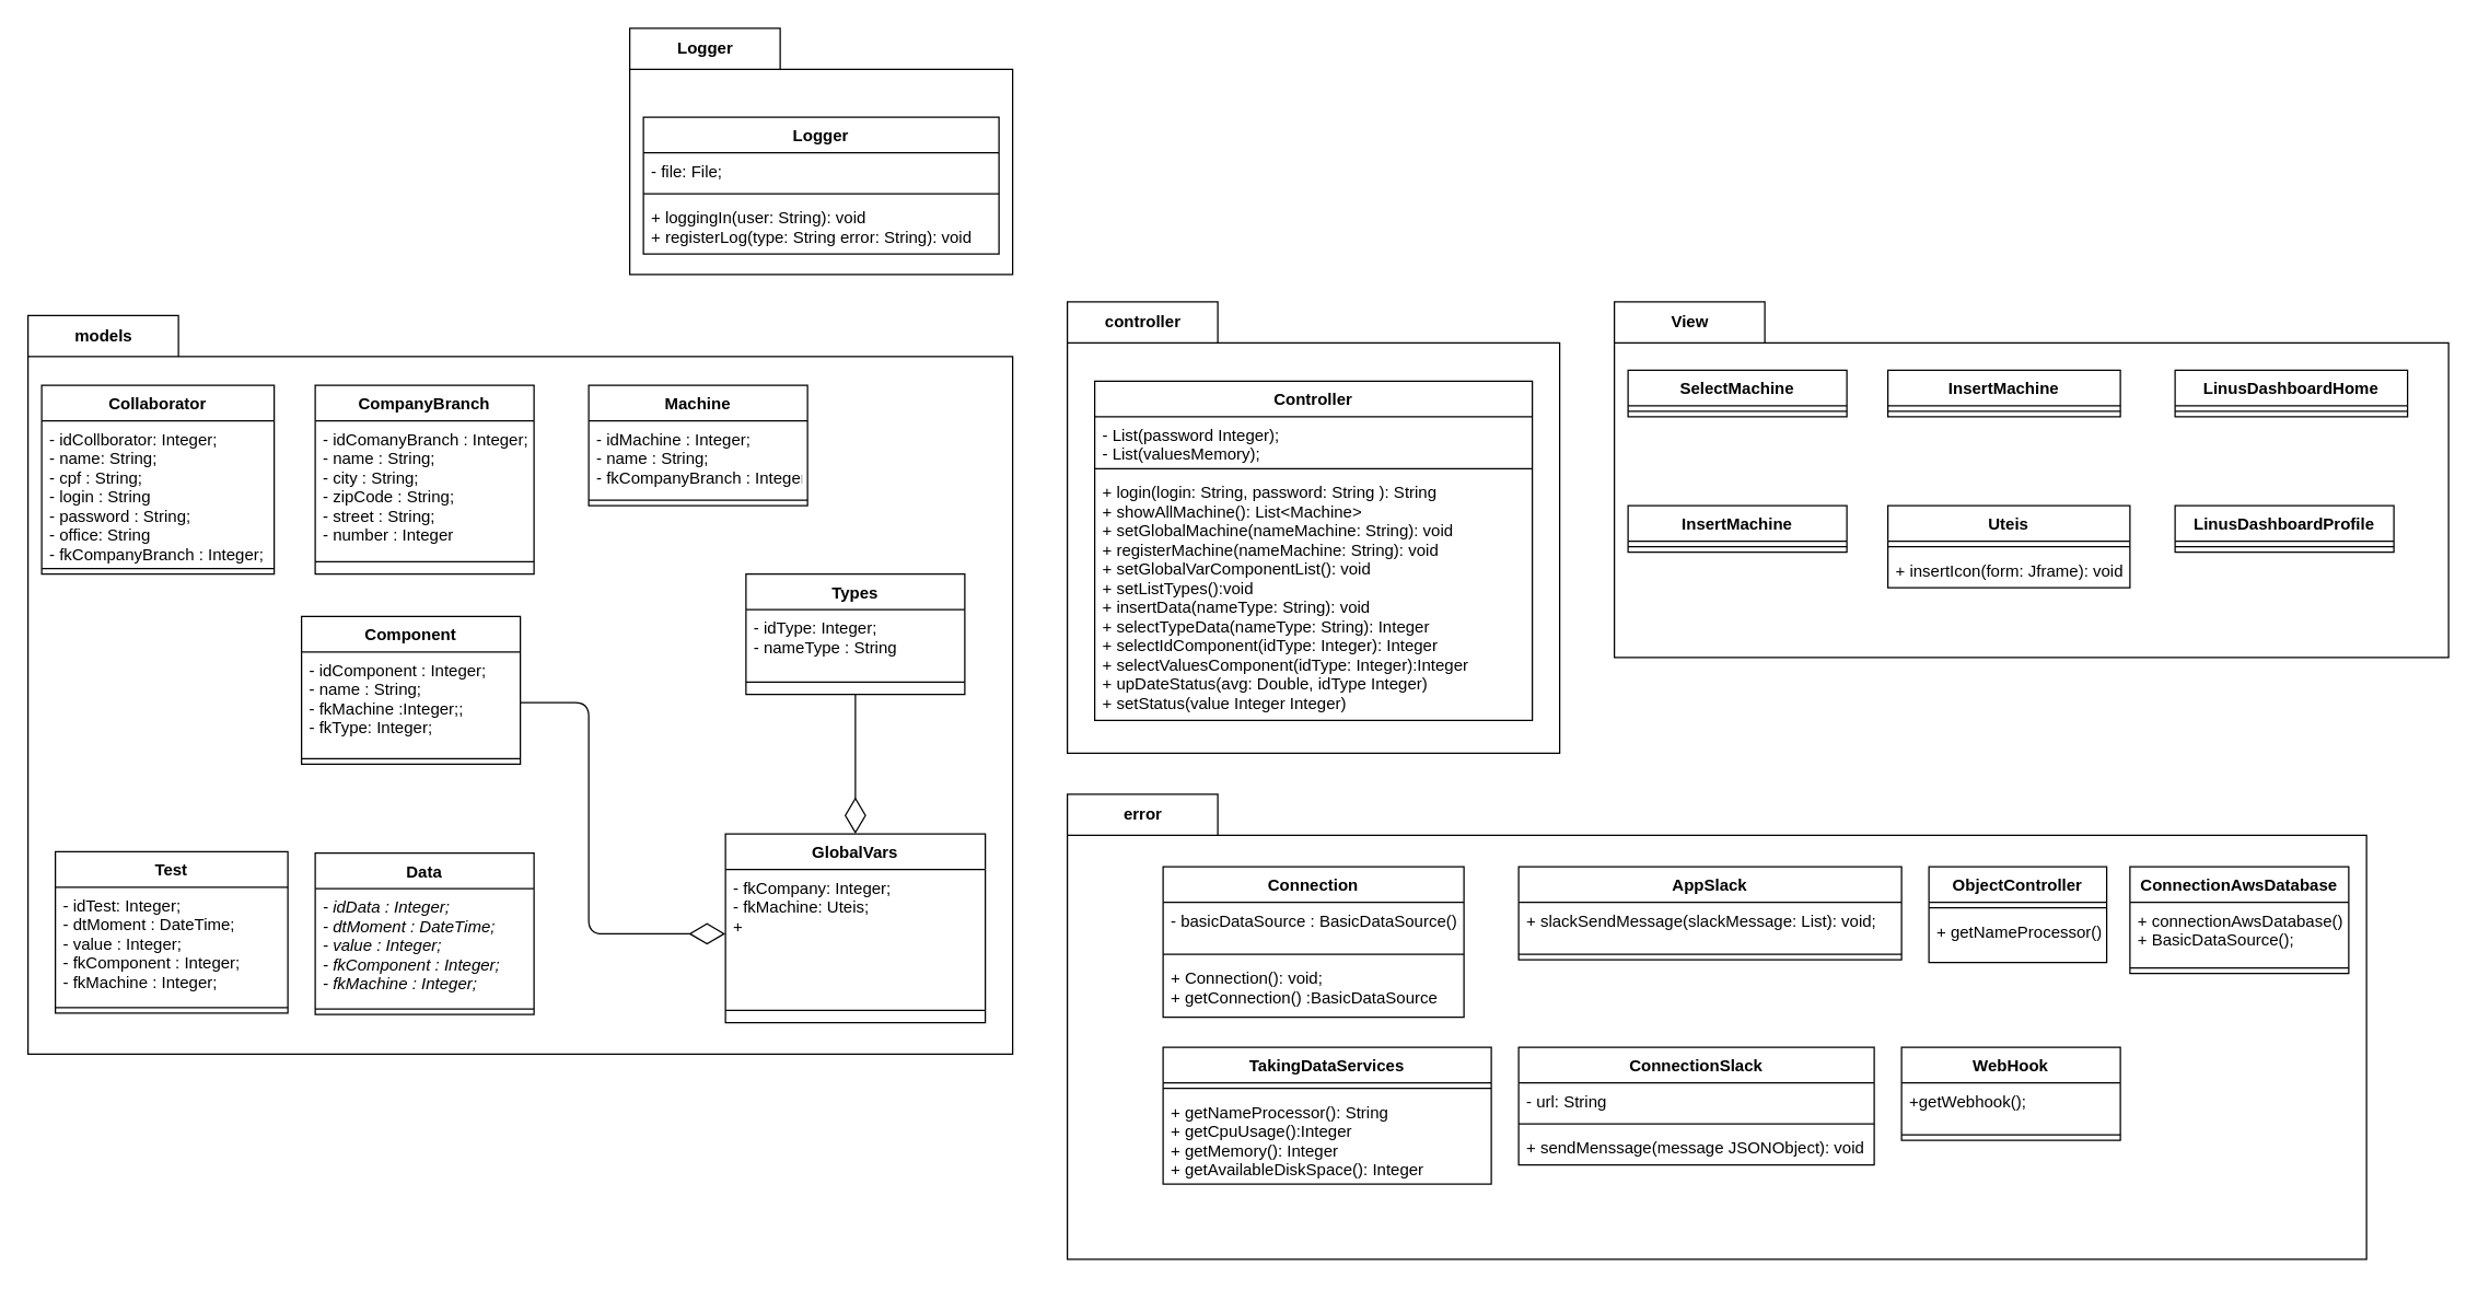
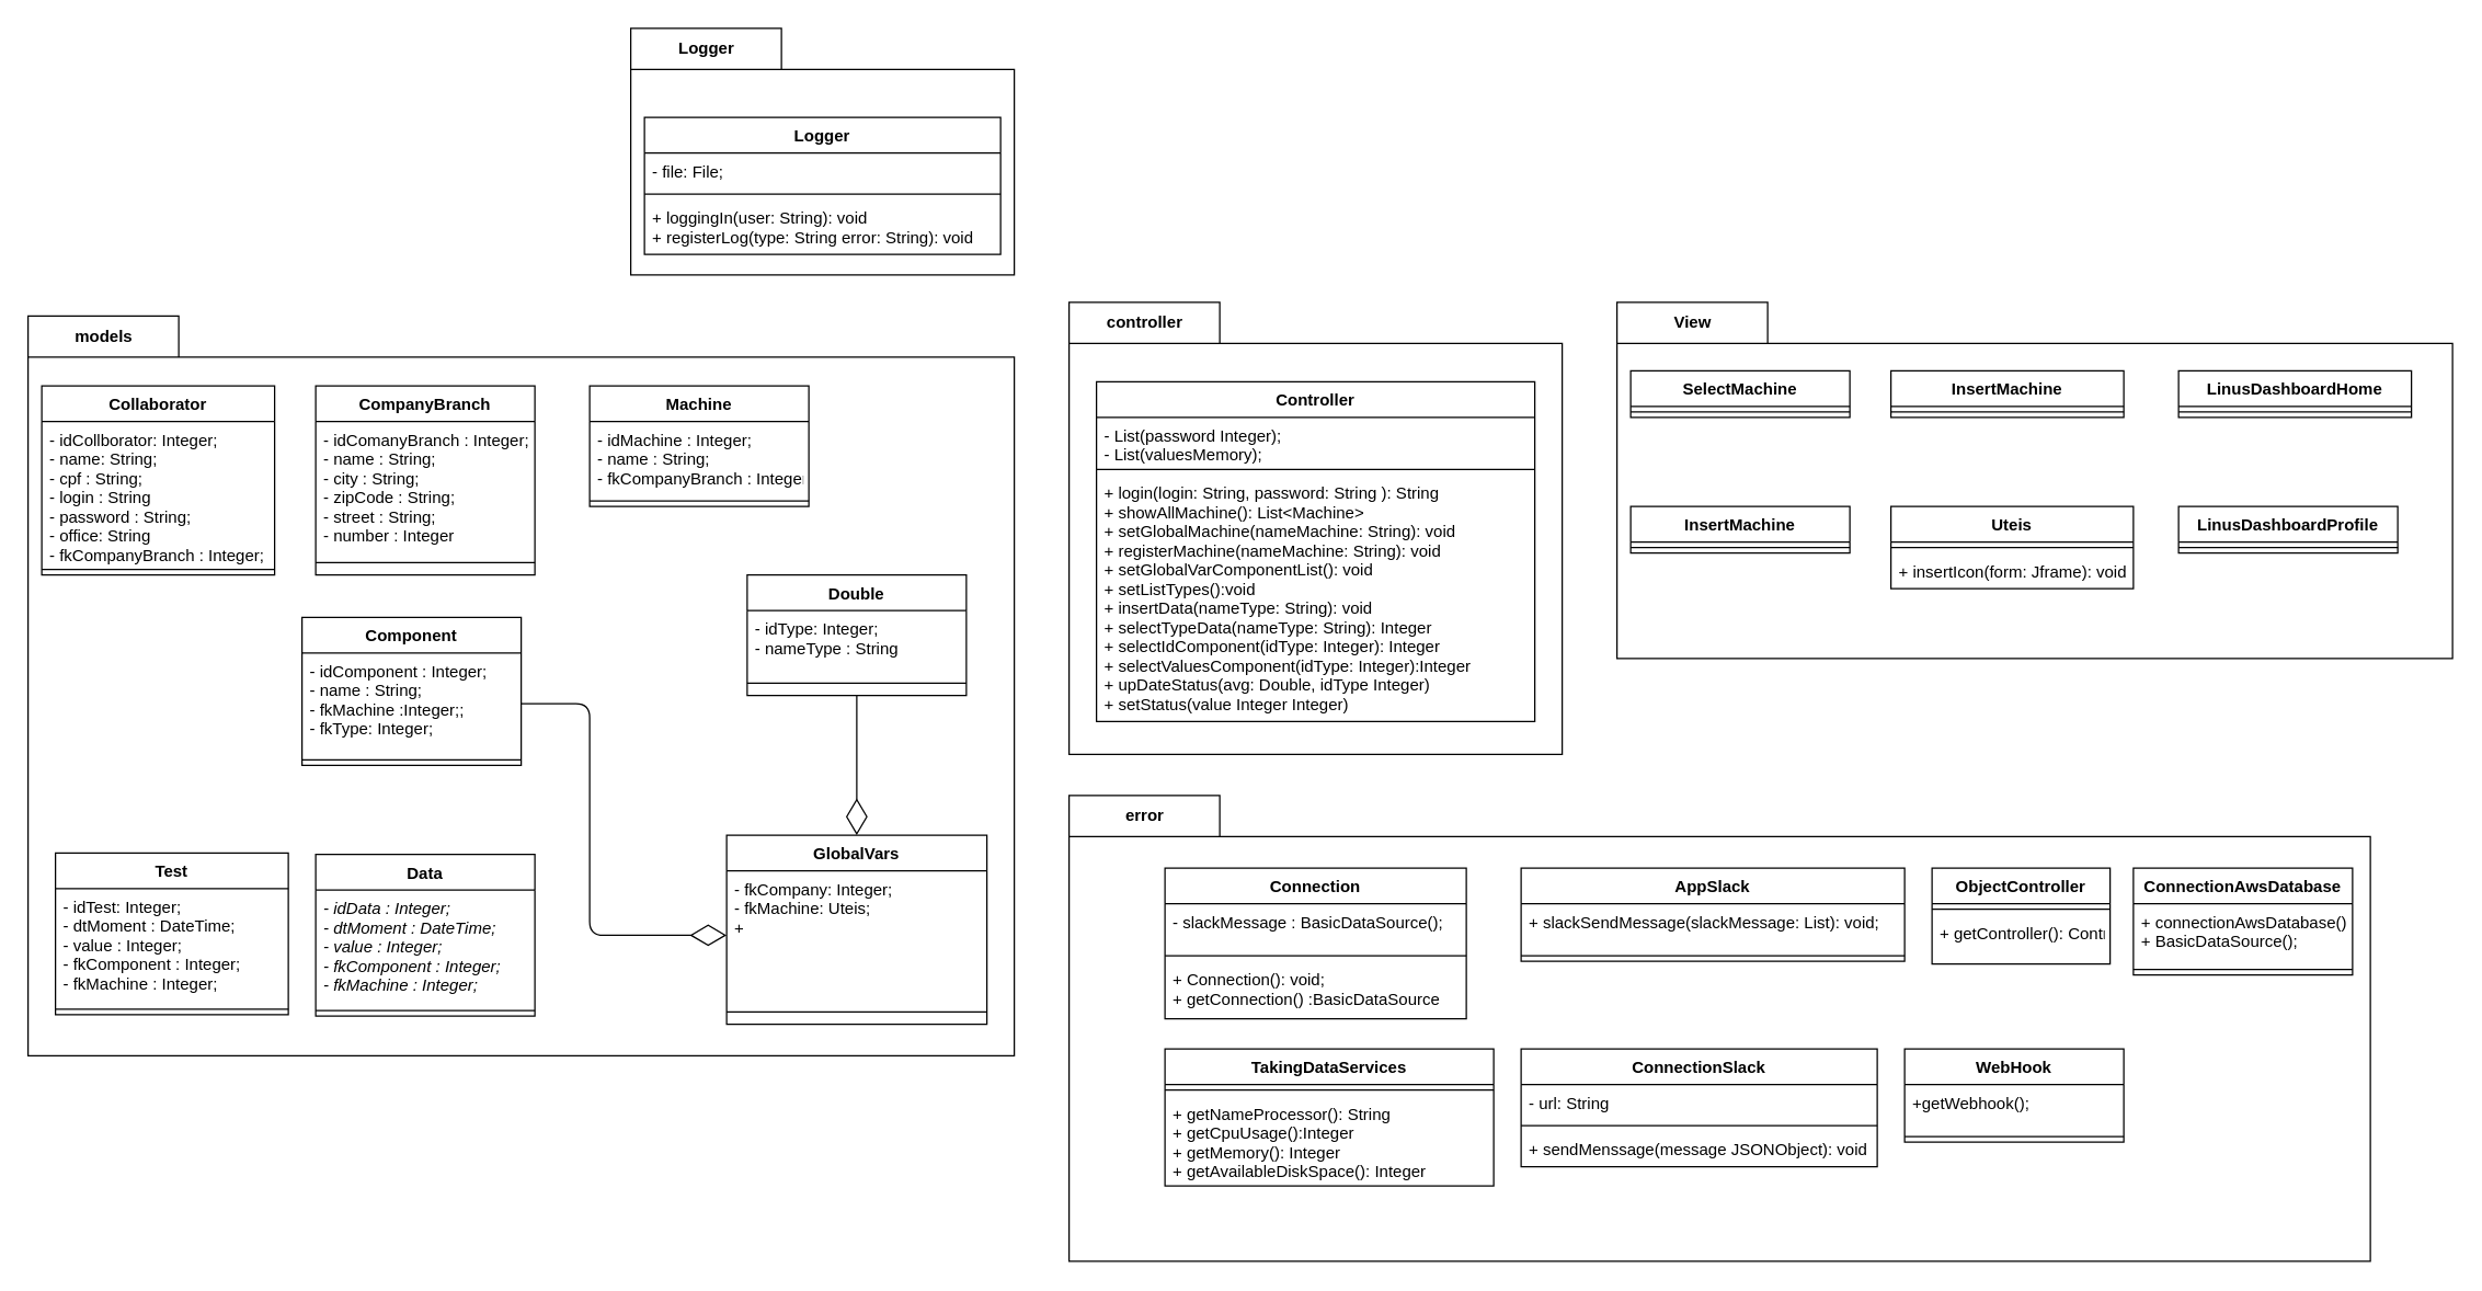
- <mxCell id="33" value="Types" style="swimlane;fontStyle=1;align=center;verticalAlign=top;childLayout=stackLayout;horizontal=1;startSize=26;horizontalStack=0;resizeParent=1;resizeParentMax=0;resizeLast=0;collapsible=1;marginBottom=0;" parent="1" vertex="1"><mxGeometry x="545" y="419" width="160" height="88" as="geometry" /></mxCell>
+ <mxCell id="33" value="Double" style="swimlane;fontStyle=1;align=center;verticalAlign=top;childLayout=stackLayout;horizontal=1;startSize=26;horizontalStack=0;resizeParent=1;resizeParentMax=0;resizeLast=0;collapsible=1;marginBottom=0;" parent="1" vertex="1"><mxGeometry x="545" y="419" width="160" height="88" as="geometry" /></mxCell>
- <mxCell id="10" value="- basicDataSource : BasicDataSource();" style="text;strokeColor=none;fillColor=none;align=left;verticalAlign=top;spacingLeft=4;spacingRight=4;overflow=hidden;rotatable=0;points=[[0,0.5],[1,0.5]];portConstraint=eastwest;" parent="9" vertex="1"><mxGeometry y="26" width="220" height="34" as="geometry" /></mxCell>
+ <mxCell id="10" value="- slackMessage : BasicDataSource();" style="text;strokeColor=none;fillColor=none;align=left;verticalAlign=top;spacingLeft=4;spacingRight=4;overflow=hidden;rotatable=0;points=[[0,0.5],[1,0.5]];portConstraint=eastwest;" parent="9" vertex="1"><mxGeometry y="26" width="220" height="34" as="geometry" /></mxCell>
- <mxCell id="46" value="+ getNameProcessor(): Controller" style="text;strokeColor=none;fillColor=none;align=left;verticalAlign=top;spacingLeft=4;spacingRight=4;overflow=hidden;rotatable=0;points=[[0,0.5],[1,0.5]];portConstraint=eastwest;" parent="44" vertex="1"><mxGeometry y="34" width="130" height="36" as="geometry" /></mxCell>
+ <mxCell id="46" value="+ getController(): Controller" style="text;strokeColor=none;fillColor=none;align=left;verticalAlign=top;spacingLeft=4;spacingRight=4;overflow=hidden;rotatable=0;points=[[0,0.5],[1,0.5]];portConstraint=eastwest;" parent="44" vertex="1"><mxGeometry y="34" width="130" height="36" as="geometry" /></mxCell>
